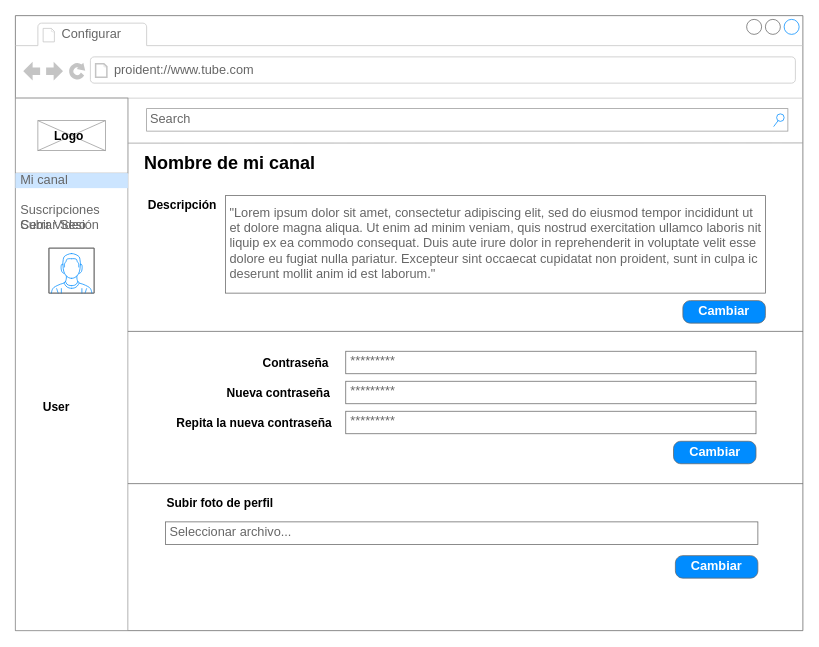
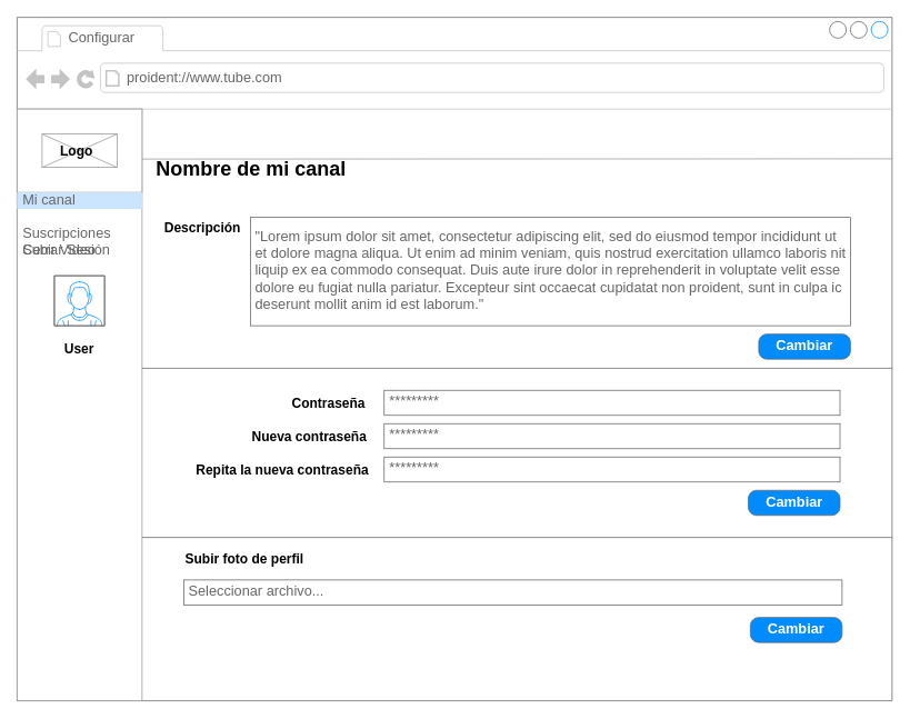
- <mxCell id="15" value="Search" style="strokeWidth=1;shadow=0;dashed=0;align=center;html=1;shape=mxgraph.mockup.forms.searchBox;strokeColor=#999999;mainText=;fillColor=#ffffff;strokeColor2=#008cff;fontColor=#666666;fontSize=17;align=left;spacingLeft=3;" parent="2" vertex="1"><mxGeometry x="175" y="124" width="855" height="30" as="geometry" /></mxCell>
- <mxCell id="16" value="Nombre de mi canal" style="text;html=1;strokeColor=none;fillColor=none;align=left;verticalAlign=middle;whiteSpace=wrap;rounded=0;fontStyle=1;fontSize=24;" parent="2" vertex="1"><mxGeometry x="170" y="187" width="275" height="20" as="geometry" /></mxCell>
+ <mxCell id="16" value="Nombre de mi canal" style="text;html=1;strokeColor=none;fillColor=none;align=left;verticalAlign=middle;whiteSpace=wrap;rounded=0;fontStyle=1;fontSize=24;" parent="2" vertex="1"><mxGeometry x="165" y="172" width="275" height="20" as="geometry" /></mxCell>
- <mxCell id="32" value="&lt;font style=&quot;font-size: 16px&quot;&gt;User&lt;/font&gt;" style="text;html=1;strokeColor=none;fillColor=none;align=left;verticalAlign=middle;whiteSpace=wrap;rounded=0;fontStyle=1;fontSize=24;" vertex="1" parent="2"><mxGeometry x="35" y="510" width="40" height="20" as="geometry" /></mxCell>
+ <mxCell id="32" value="&lt;font style=&quot;font-size: 16px&quot;&gt;User&lt;/font&gt;" style="text;html=1;strokeColor=none;fillColor=none;align=left;verticalAlign=middle;whiteSpace=wrap;rounded=0;fontStyle=1;fontSize=24;" vertex="1" parent="2"><mxGeometry x="55" y="385" width="40" height="20" as="geometry" /></mxCell>
